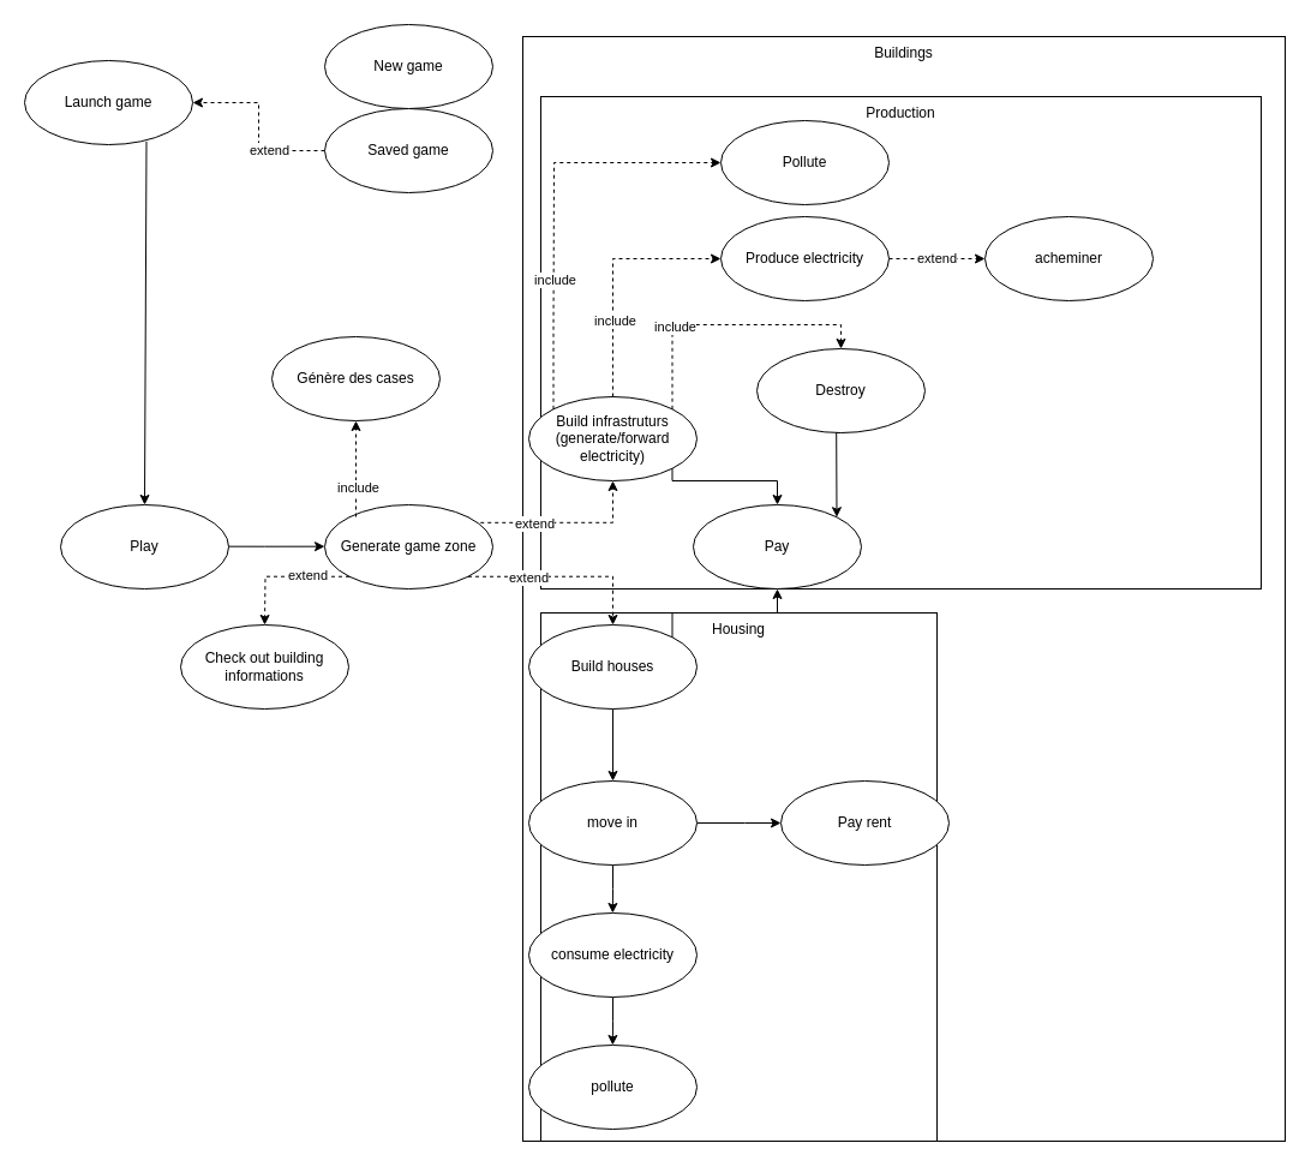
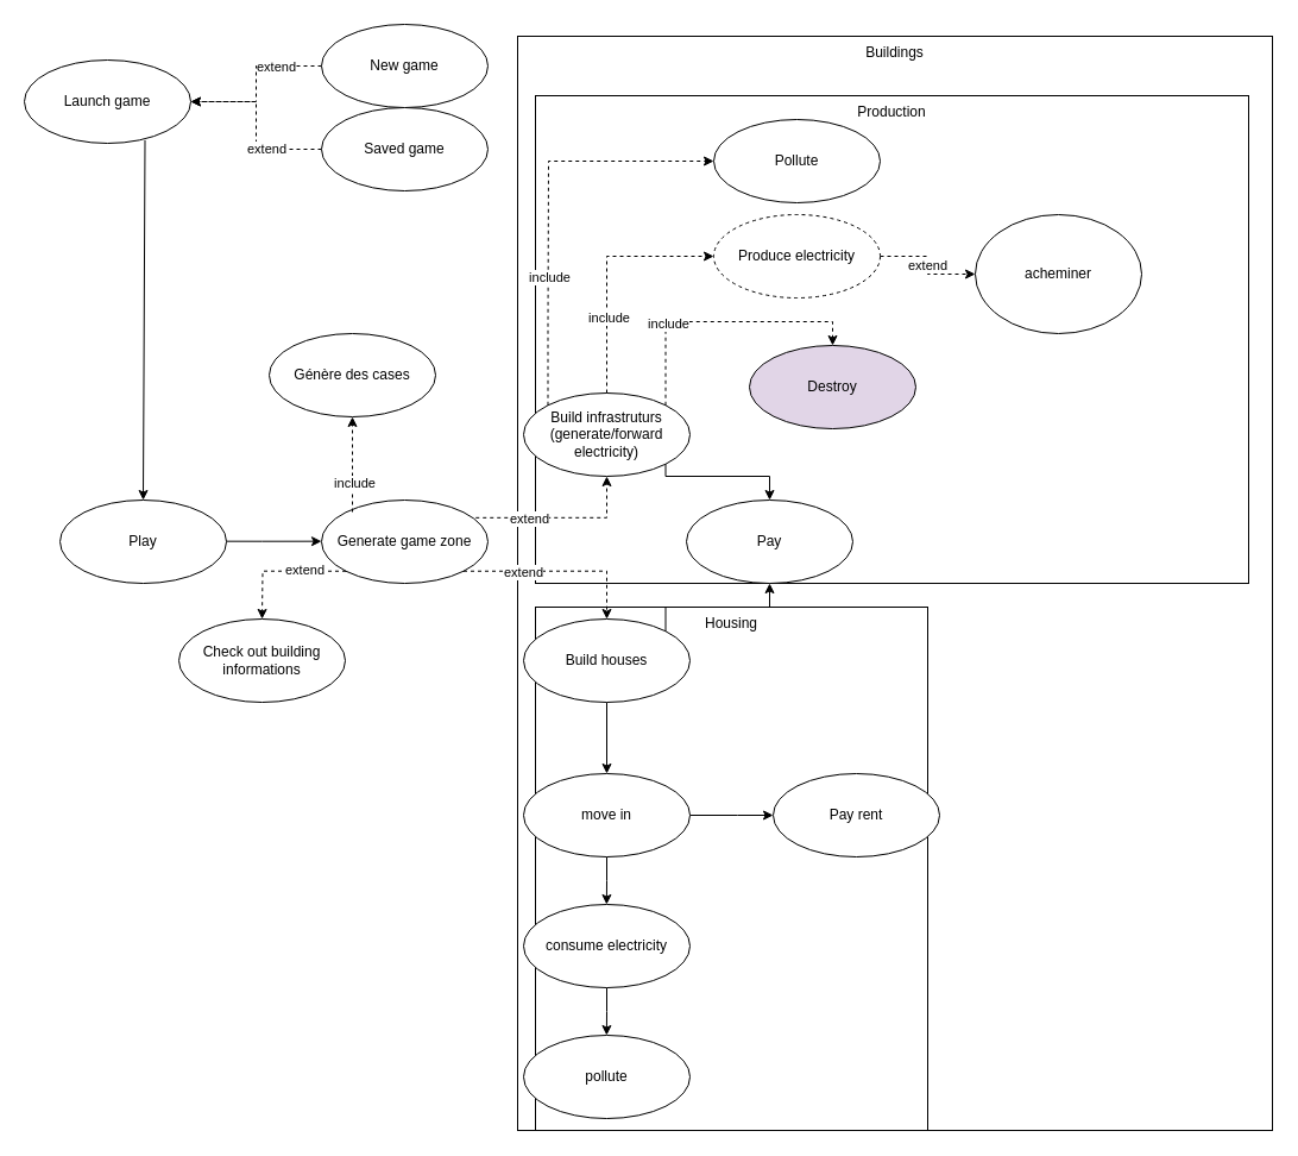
+ <mxCell id="6" style="rounded=0;orthogonalLoop=1;jettySize=auto;html=1;entryX=1;entryY=0.5;entryDx=0;entryDy=0;edgeStyle=orthogonalEdgeStyle;dashed=1;" parent="1" source="8" target="5" edge="1"><mxGeometry relative="1" as="geometry" /></mxCell>
+ <mxCell id="7" value="extend" style="edgeLabel;html=1;align=center;verticalAlign=middle;resizable=0;points=[];" parent="6" vertex="1" connectable="0"><mxGeometry x="-0.443" relative="1" as="geometry"><mxPoint as="offset" /></mxGeometry></mxCell>
- <mxCell id="42" value="Produce electricity" style="ellipse;whiteSpace=wrap;html=1;" parent="1" vertex="1"><mxGeometry x="600" y="180" width="140" height="70" as="geometry" /></mxCell>
+ <mxCell id="42" value="Produce electricity" style="ellipse;whiteSpace=wrap;html=1;dashed=1;" parent="1" vertex="1"><mxGeometry x="600" y="180" width="140" height="70" as="geometry" /></mxCell>
- <mxCell id="49" value="acheminer" style="ellipse;whiteSpace=wrap;html=1;" parent="1" vertex="1"><mxGeometry x="820" y="180" width="140" height="70" as="geometry" /></mxCell>
+ <mxCell id="49" value="acheminer" style="ellipse;whiteSpace=wrap;html=1;" parent="1" vertex="1"><mxGeometry x="820" y="180" width="140" height="100" as="geometry" /></mxCell>
- <mxCell id="38" value="Destroy" style="ellipse;whiteSpace=wrap;html=1;" parent="1" vertex="1"><mxGeometry x="630" y="290" width="140" height="70" as="geometry" /></mxCell>
+ <mxCell id="38" value="Destroy" style="ellipse;whiteSpace=wrap;html=1;fillColor=#e1d5e7;" parent="1" vertex="1"><mxGeometry x="630" y="290" width="140" height="70" as="geometry" /></mxCell>
- <mxCell id="37" style="edgeStyle=orthogonalEdgeStyle;rounded=0;orthogonalLoop=1;jettySize=auto;html=1;entryX=1;entryY=0;entryDx=0;entryDy=0;exitX=0.5;exitY=1;exitDx=0;exitDy=0;" parent="1" source="38" target="30" edge="1"><mxGeometry relative="1" as="geometry"><mxPoint x="696" y="330" as="sourcePoint" /><Array as="points"><mxPoint x="696" y="315" /><mxPoint x="696" y="340" /></Array></mxGeometry></mxCell>
